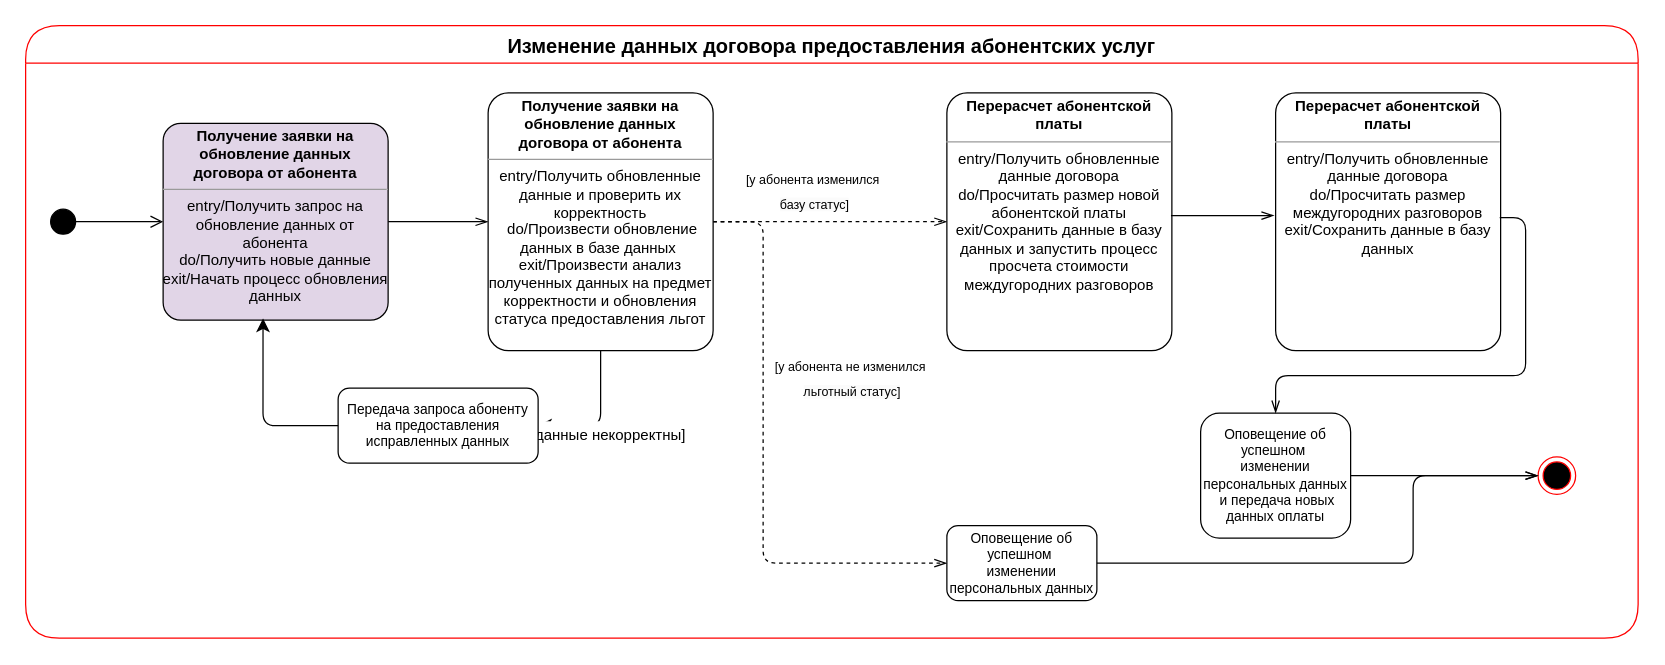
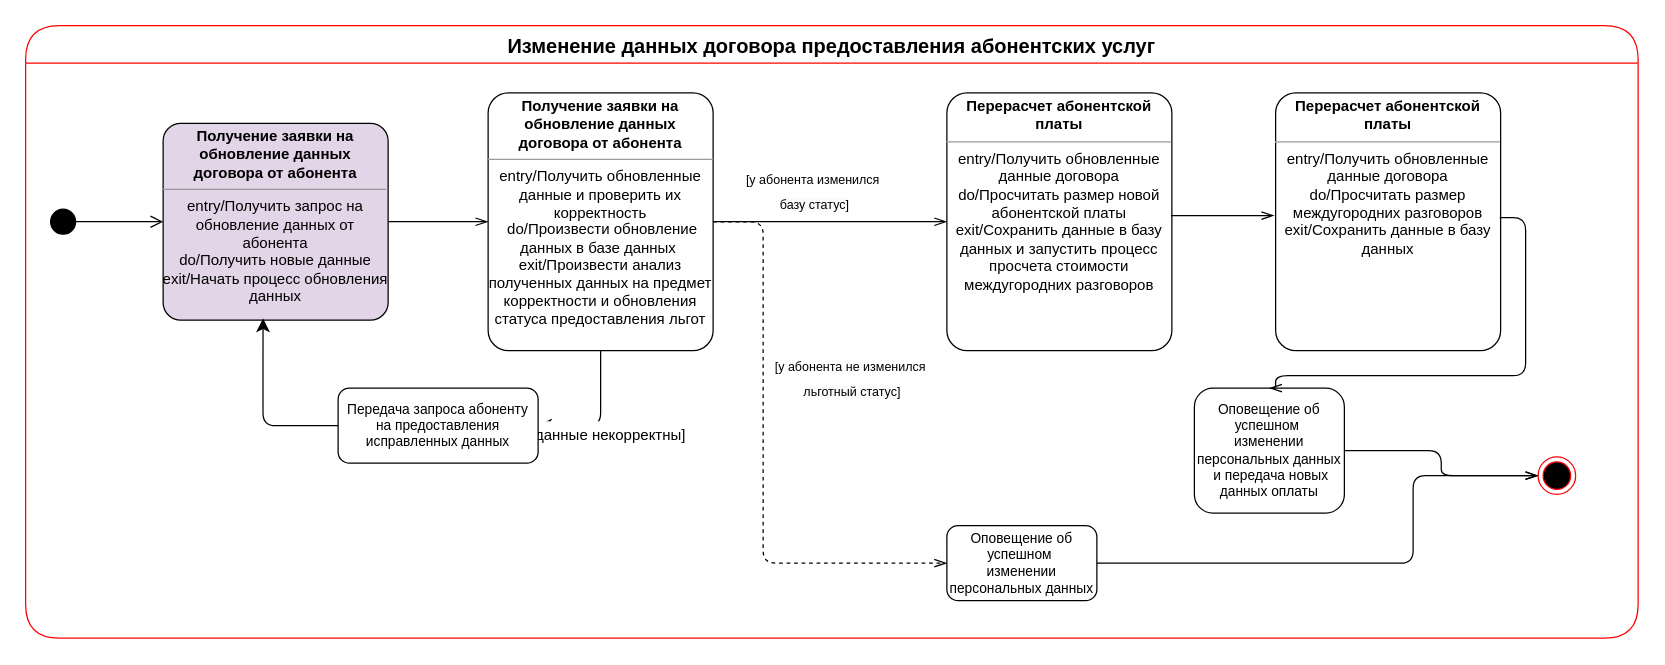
- <mxCell id="10" style="edgeStyle=none;curved=0;rounded=1;orthogonalLoop=1;jettySize=auto;html=1;entryX=0;entryY=0.5;entryDx=0;entryDy=0;fontSize=12;startSize=8;endSize=8;endArrow=openThin;endFill=0;dashed=1;" edge="1" parent="1" source="11" target="12"><mxGeometry relative="1" as="geometry" /></mxCell>
+ <mxCell id="10" style="edgeStyle=none;curved=0;rounded=1;orthogonalLoop=1;jettySize=auto;html=1;entryX=0;entryY=0.5;entryDx=0;entryDy=0;fontSize=12;startSize=8;endSize=8;endArrow=openThin;endFill=0;" edge="1" parent="1" source="11" target="12"><mxGeometry relative="1" as="geometry" /></mxCell>
- <mxCell id="16" value="Оповещение об успешном&amp;nbsp;&lt;br style=&quot;border-color: var(--border-color); background-color: rgb(255, 255, 255);&quot;&gt;&lt;span style=&quot;background-color: rgb(255, 255, 255);&quot;&gt;изменении персональных данных&lt;/span&gt;&lt;br style=&quot;border-color: var(--border-color); background-color: rgb(255, 255, 255);&quot;&gt;&lt;span style=&quot;background-color: rgb(255, 255, 255);&quot;&gt;&amp;nbsp;и передача новых данных оплаты&lt;/span&gt;" style="rounded=1;whiteSpace=wrap;html=1;fontSize=11;" vertex="1" parent="1"><mxGeometry x="960" y="330" width="120" height="100" as="geometry" /></mxCell>
+ <mxCell id="16" value="Оповещение об успешном&amp;nbsp;&lt;br style=&quot;border-color: var(--border-color); background-color: rgb(255, 255, 255);&quot;&gt;&lt;span style=&quot;background-color: rgb(255, 255, 255);&quot;&gt;изменении персональных данных&lt;/span&gt;&lt;br style=&quot;border-color: var(--border-color); background-color: rgb(255, 255, 255);&quot;&gt;&lt;span style=&quot;background-color: rgb(255, 255, 255);&quot;&gt;&amp;nbsp;и передача новых данных оплаты&lt;/span&gt;" style="rounded=1;whiteSpace=wrap;html=1;fontSize=11;" vertex="1" parent="1"><mxGeometry x="955" y="310" width="120" height="100" as="geometry" /></mxCell>
